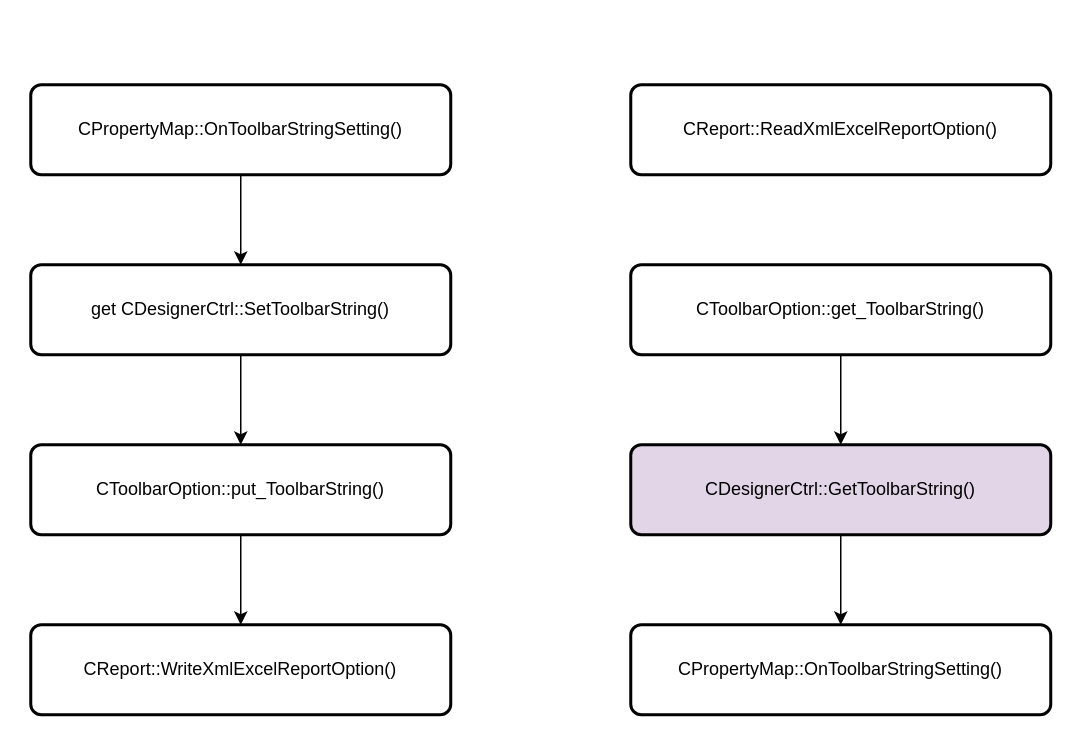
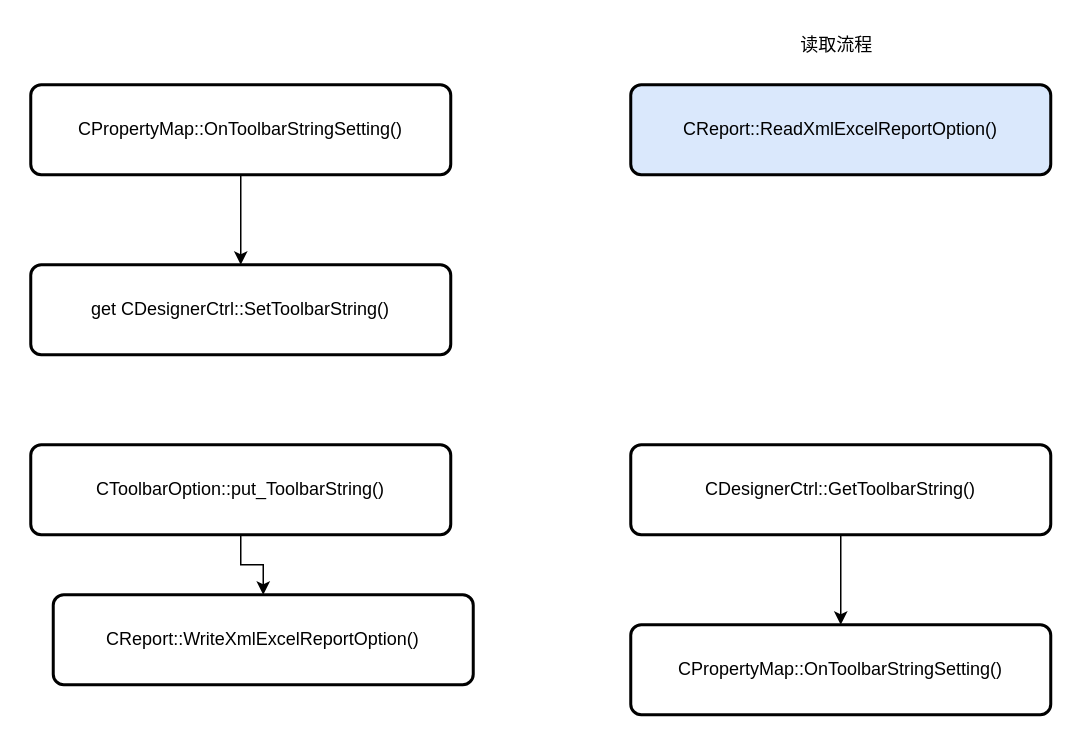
+ <mxCell id="15" value="读取流程" style="text;html=1;align=center;verticalAlign=middle;resizable=0;points=[];autosize=1;" parent="1" vertex="1"><mxGeometry x="527" y="20" width="60" height="20" as="geometry" /></mxCell>
- <mxCell id="9" value="CReport::ReadXmlExcelReportOption()" style="rounded=1;whiteSpace=wrap;html=1;absoluteArcSize=1;arcSize=14;strokeWidth=2;" parent="1" vertex="1"><mxGeometry x="420" y="56" width="280" height="60" as="geometry" /></mxCell>
+ <mxCell id="9" value="CReport::ReadXmlExcelReportOption()" style="rounded=1;whiteSpace=wrap;html=1;absoluteArcSize=1;arcSize=14;strokeWidth=2;fillColor=#dae8fc;" parent="1" vertex="1"><mxGeometry x="420" y="56" width="280" height="60" as="geometry" /></mxCell>
- <mxCell id="11" value="CToolbarOption::get_ToolbarString()" style="rounded=1;whiteSpace=wrap;html=1;absoluteArcSize=1;arcSize=14;strokeWidth=2;" parent="1" vertex="1"><mxGeometry x="420" y="176" width="280" height="60" as="geometry" /></mxCell>
- <mxCell id="4" value="" style="edgeStyle=orthogonalEdgeStyle;rounded=0;orthogonalLoop=1;jettySize=auto;html=1;" parent="1" source="5" target="7" edge="1"><mxGeometry relative="1" as="geometry" /></mxCell>
- <mxCell id="10" value="" style="edgeStyle=orthogonalEdgeStyle;rounded=0;orthogonalLoop=1;jettySize=auto;html=1;" parent="1" source="11" target="13" edge="1"><mxGeometry relative="1" as="geometry" /></mxCell>
- <mxCell id="13" value="CDesignerCtrl::GetToolbarString()" style="rounded=1;whiteSpace=wrap;html=1;absoluteArcSize=1;arcSize=14;strokeWidth=2;fillColor=#e1d5e7;" parent="1" vertex="1"><mxGeometry x="420" y="296" width="280" height="60" as="geometry" /></mxCell>
+ <mxCell id="13" value="CDesignerCtrl::GetToolbarString()" style="rounded=1;whiteSpace=wrap;html=1;absoluteArcSize=1;arcSize=14;strokeWidth=2;" parent="1" vertex="1"><mxGeometry x="420" y="296" width="280" height="60" as="geometry" /></mxCell>
- <mxCell id="8" value="CReport::WriteXmlExcelReportOption()" style="rounded=1;whiteSpace=wrap;html=1;absoluteArcSize=1;arcSize=14;strokeWidth=2;" parent="1" vertex="1"><mxGeometry x="20" y="416" width="280" height="60" as="geometry" /></mxCell>
+ <mxCell id="8" value="CReport::WriteXmlExcelReportOption()" style="rounded=1;whiteSpace=wrap;html=1;absoluteArcSize=1;arcSize=14;strokeWidth=2;" parent="1" vertex="1"><mxGeometry x="35" y="396" width="280" height="60" as="geometry" /></mxCell>
